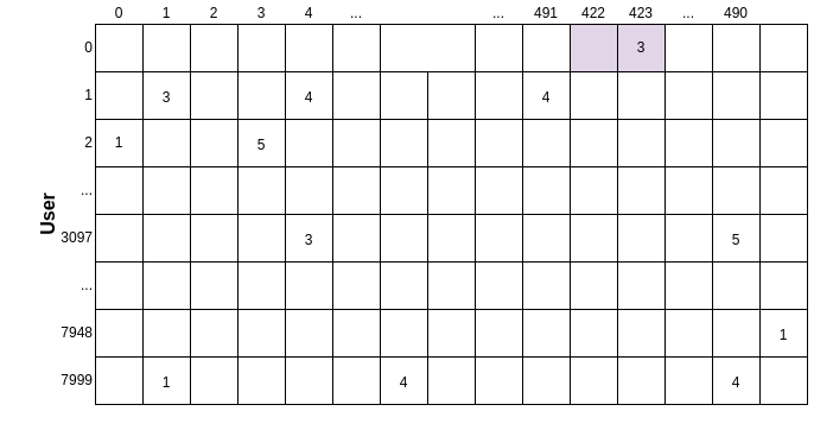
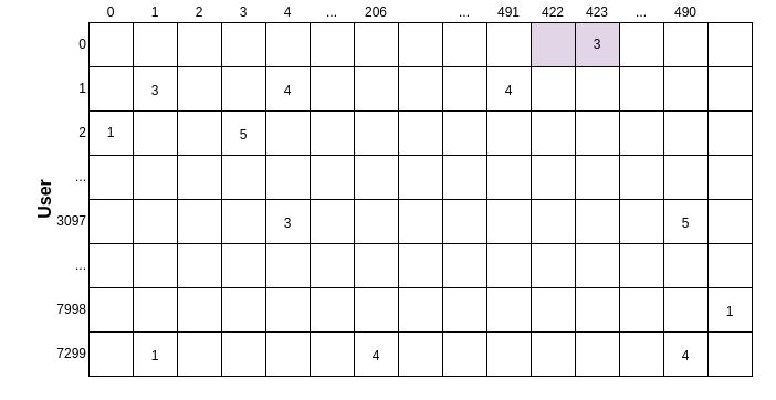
+ <mxCell id="9" value="206" style="rounded=0;whiteSpace=wrap;html=1;verticalAlign=bottom;labelPosition=center;verticalLabelPosition=top;align=center;" parent="1" vertex="1"><mxGeometry x="320" y="20" width="40" height="40" as="geometry" /></mxCell>
- <mxCell id="127" value="7948" style="text;html=1;strokeColor=none;fillColor=none;align=right;verticalAlign=middle;whiteSpace=wrap;rounded=0;" parent="1" vertex="1"><mxGeometry x="20" y="265" width="60" height="30" as="geometry" /></mxCell>
+ <mxCell id="127" value="7998" style="text;html=1;strokeColor=none;fillColor=none;align=right;verticalAlign=middle;whiteSpace=wrap;rounded=0;" parent="1" vertex="1"><mxGeometry x="20" y="265" width="60" height="30" as="geometry" /></mxCell>
- <mxCell id="128" value="7999" style="text;html=1;strokeColor=none;fillColor=none;align=right;verticalAlign=middle;whiteSpace=wrap;rounded=0;" parent="1" vertex="1"><mxGeometry x="20" y="305" width="60" height="30" as="geometry" /></mxCell>
+ <mxCell id="128" value="7299" style="text;html=1;strokeColor=none;fillColor=none;align=right;verticalAlign=middle;whiteSpace=wrap;rounded=0;" parent="1" vertex="1"><mxGeometry x="20" y="305" width="60" height="30" as="geometry" /></mxCell>
